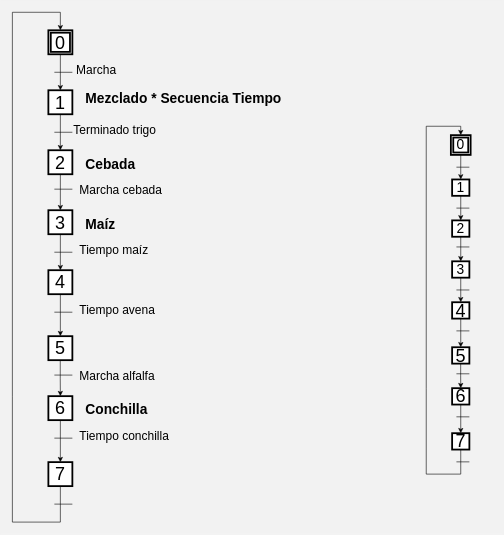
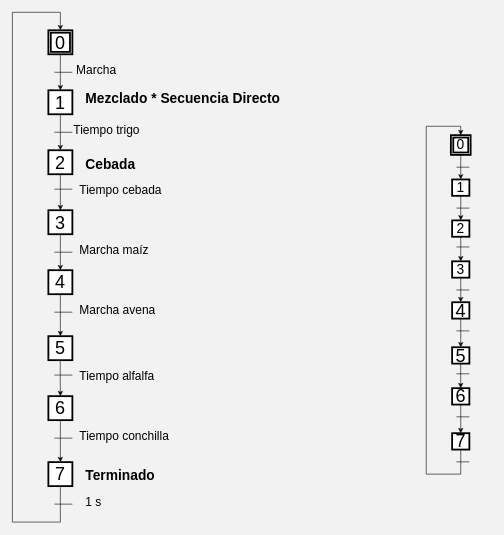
- <mxCell id="19" value="Mezclado * Secuencia Tiempo" style="text;html=1;strokeColor=none;fillColor=none;align=left;verticalAlign=bottom;whiteSpace=wrap;rounded=0;fontSize=23;horizontal=1;labelPosition=center;verticalLabelPosition=middle;fontColor=#000000;fontStyle=1;" parent="1" vertex="1"><mxGeometry x="140" y="130" width="430" height="50" as="geometry" /></mxCell>
+ <mxCell id="19" value="Mezclado * Secuencia Directo" style="text;html=1;strokeColor=none;fillColor=none;align=left;verticalAlign=bottom;whiteSpace=wrap;rounded=0;fontSize=23;horizontal=1;labelPosition=center;verticalLabelPosition=middle;fontColor=#000000;fontStyle=1;" parent="1" vertex="1"><mxGeometry x="140" y="130" width="430" height="50" as="geometry" /></mxCell>
- <mxCell id="12" value="&lt;font style=&quot;font-size: 20px&quot;&gt;Terminado trigo&lt;/font&gt;" style="text;html=1;strokeColor=none;fillColor=none;align=left;verticalAlign=bottom;whiteSpace=wrap;rounded=0;fontSize=54;horizontal=1;labelPosition=center;verticalLabelPosition=middle;fontColor=#000000;" parent="1" vertex="1"><mxGeometry x="120" y="190" width="230" height="50" as="geometry" /></mxCell>
+ <mxCell id="12" value="&lt;font style=&quot;font-size: 20px&quot;&gt;Tiempo trigo&lt;/font&gt;" style="text;html=1;strokeColor=none;fillColor=none;align=left;verticalAlign=bottom;whiteSpace=wrap;rounded=0;fontSize=54;horizontal=1;labelPosition=center;verticalLabelPosition=middle;fontColor=#000000;" parent="1" vertex="1"><mxGeometry x="120" y="190" width="230" height="50" as="geometry" /></mxCell>
- <mxCell id="29" value="&lt;span style=&quot;font-size: 20px&quot;&gt;Marcha cebada&lt;/span&gt;" style="text;html=1;strokeColor=none;fillColor=none;align=left;verticalAlign=bottom;whiteSpace=wrap;rounded=0;fontSize=54;horizontal=1;labelPosition=center;verticalLabelPosition=middle;fontColor=#000000;" parent="1" vertex="1"><mxGeometry x="130" y="290" width="210" height="50" as="geometry" /></mxCell>
+ <mxCell id="29" value="&lt;span style=&quot;font-size: 20px&quot;&gt;Tiempo cebada&lt;/span&gt;" style="text;html=1;strokeColor=none;fillColor=none;align=left;verticalAlign=bottom;whiteSpace=wrap;rounded=0;fontSize=54;horizontal=1;labelPosition=center;verticalLabelPosition=middle;fontColor=#000000;" parent="1" vertex="1"><mxGeometry x="130" y="290" width="210" height="50" as="geometry" /></mxCell>
- <mxCell id="18" value="&lt;font style=&quot;font-size: 23px&quot;&gt;Maíz&amp;nbsp;&lt;/font&gt;" style="text;html=1;strokeColor=none;fillColor=none;align=left;verticalAlign=bottom;whiteSpace=wrap;rounded=0;fontSize=23;horizontal=1;labelPosition=center;verticalLabelPosition=middle;fontColor=#000000;fontStyle=1;" parent="1" vertex="1"><mxGeometry x="140" y="340" width="450" height="50" as="geometry" /></mxCell>
- <mxCell id="14" value="&lt;span style=&quot;font-size: 20px&quot;&gt;Tiempo maíz&lt;/span&gt;" style="text;html=1;strokeColor=none;fillColor=none;align=left;verticalAlign=bottom;whiteSpace=wrap;rounded=0;fontSize=54;horizontal=1;labelPosition=center;verticalLabelPosition=middle;fontColor=#000000;" parent="1" vertex="1"><mxGeometry x="130" y="390" width="210" height="50" as="geometry" /></mxCell>
+ <mxCell id="14" value="&lt;span style=&quot;font-size: 20px&quot;&gt;Marcha maíz&lt;/span&gt;" style="text;html=1;strokeColor=none;fillColor=none;align=left;verticalAlign=bottom;whiteSpace=wrap;rounded=0;fontSize=54;horizontal=1;labelPosition=center;verticalLabelPosition=middle;fontColor=#000000;" parent="1" vertex="1"><mxGeometry x="130" y="390" width="210" height="50" as="geometry" /></mxCell>
- <mxCell id="30" value="&lt;span style=&quot;font-size: 20px&quot;&gt;Tiempo avena&amp;nbsp;&lt;/span&gt;" style="text;html=1;strokeColor=none;fillColor=none;align=left;verticalAlign=bottom;whiteSpace=wrap;rounded=0;fontSize=54;horizontal=1;labelPosition=center;verticalLabelPosition=middle;fontColor=#000000;" parent="1" vertex="1"><mxGeometry x="130" y="490" width="210" height="50" as="geometry" /></mxCell>
+ <mxCell id="30" value="&lt;span style=&quot;font-size: 20px&quot;&gt;Marcha avena&amp;nbsp;&lt;/span&gt;" style="text;html=1;strokeColor=none;fillColor=none;align=left;verticalAlign=bottom;whiteSpace=wrap;rounded=0;fontSize=54;horizontal=1;labelPosition=center;verticalLabelPosition=middle;fontColor=#000000;" parent="1" vertex="1"><mxGeometry x="130" y="490" width="210" height="50" as="geometry" /></mxCell>
- <mxCell id="15" value="&lt;font style=&quot;font-size: 20px&quot;&gt;Marcha alfalfa&amp;nbsp;&lt;/font&gt;" style="text;html=1;strokeColor=none;fillColor=none;align=left;verticalAlign=bottom;whiteSpace=wrap;rounded=0;fontSize=54;horizontal=1;labelPosition=center;verticalLabelPosition=middle;fontColor=#000000;" parent="1" vertex="1"><mxGeometry x="130" y="600" width="210" height="50" as="geometry" /></mxCell>
+ <mxCell id="15" value="&lt;font style=&quot;font-size: 20px&quot;&gt;Tiempo alfalfa&amp;nbsp;&lt;/font&gt;" style="text;html=1;strokeColor=none;fillColor=none;align=left;verticalAlign=bottom;whiteSpace=wrap;rounded=0;fontSize=54;horizontal=1;labelPosition=center;verticalLabelPosition=middle;fontColor=#000000;" parent="1" vertex="1"><mxGeometry x="130" y="600" width="210" height="50" as="geometry" /></mxCell>
- <mxCell id="20" value="&lt;font style=&quot;font-size: 23px&quot;&gt;Conchilla&amp;nbsp;&lt;/font&gt;" style="text;html=1;strokeColor=none;fillColor=none;align=left;verticalAlign=bottom;whiteSpace=wrap;rounded=0;fontSize=23;horizontal=1;labelPosition=center;verticalLabelPosition=middle;fontColor=#000000;fontStyle=1;" parent="1" vertex="1"><mxGeometry x="140" y="650" width="410" height="50" as="geometry" /></mxCell>
+ <mxCell id="39" value="&lt;font style=&quot;font-size: 23px&quot;&gt;Terminado&lt;/font&gt;" style="text;html=1;strokeColor=none;fillColor=none;align=left;verticalAlign=bottom;whiteSpace=wrap;rounded=0;fontSize=23;horizontal=1;labelPosition=center;verticalLabelPosition=middle;fontColor=#000000;fontStyle=1;" parent="1" vertex="1"><mxGeometry x="140" y="760" width="410" height="50" as="geometry" /></mxCell>
+ <mxCell id="38" value="&lt;span style=&quot;font-size: 20px&quot;&gt;1 s&lt;/span&gt;" style="text;html=1;strokeColor=none;fillColor=none;align=left;verticalAlign=bottom;whiteSpace=wrap;rounded=0;fontSize=54;horizontal=1;labelPosition=center;verticalLabelPosition=middle;fontColor=#000000;" parent="1" vertex="1"><mxGeometry x="140" y="810" width="350" height="50" as="geometry" /></mxCell>
